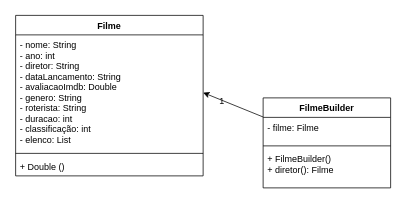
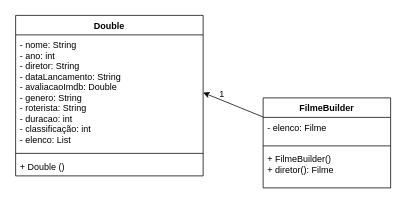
- <mxCell id="2" value="Filme" style="swimlane;fontStyle=1;align=center;verticalAlign=top;childLayout=stackLayout;horizontal=1;startSize=26;horizontalStack=0;resizeParent=1;resizeParentMax=0;resizeLast=0;collapsible=1;marginBottom=0;" vertex="1" parent="1"><mxGeometry x="20" y="20" width="250" height="214" as="geometry" /></mxCell>
+ <mxCell id="2" value="Double" style="swimlane;fontStyle=1;align=center;verticalAlign=top;childLayout=stackLayout;horizontal=1;startSize=26;horizontalStack=0;resizeParent=1;resizeParentMax=0;resizeLast=0;collapsible=1;marginBottom=0;" vertex="1" parent="1"><mxGeometry x="20" y="20" width="250" height="214" as="geometry" /></mxCell>
- <mxCell id="11" value="1" style="text;html=1;align=center;verticalAlign=middle;resizable=0;points=[];autosize=1;strokeColor=none;fillColor=none;" vertex="1" parent="1"><mxGeometry x="280" y="120" width="30" height="30" as="geometry" /></mxCell>
+ <mxCell id="11" value="1" style="text;html=1;align=center;verticalAlign=middle;resizable=0;points=[];autosize=1;strokeColor=none;fillColor=none;" vertex="1" parent="1"><mxGeometry x="280" y="110" width="30" height="30" as="geometry" /></mxCell>
- <mxCell id="8" value="- filme: Filme" style="text;strokeColor=none;fillColor=none;align=left;verticalAlign=top;spacingLeft=4;spacingRight=4;overflow=hidden;rotatable=0;points=[[0,0.5],[1,0.5]];portConstraint=eastwest;" vertex="1" parent="7"><mxGeometry y="26" width="170" height="34" as="geometry" /></mxCell>
+ <mxCell id="8" value="- elenco: Filme" style="text;strokeColor=none;fillColor=none;align=left;verticalAlign=top;spacingLeft=4;spacingRight=4;overflow=hidden;rotatable=0;points=[[0,0.5],[1,0.5]];portConstraint=eastwest;" vertex="1" parent="7"><mxGeometry y="26" width="170" height="34" as="geometry" /></mxCell>
